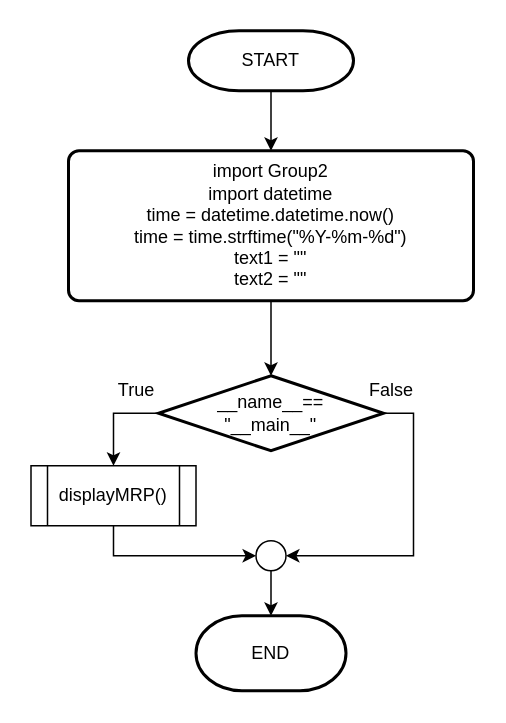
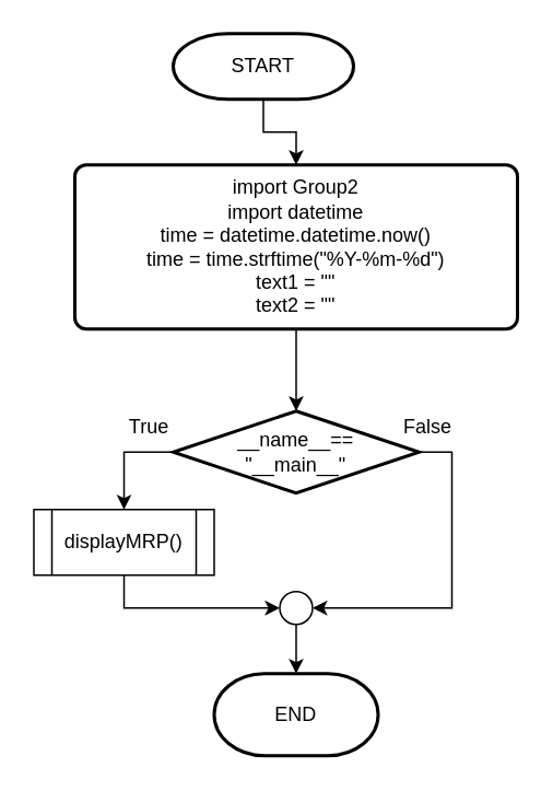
- <mxCell id="3" value="START" style="strokeWidth=2;html=1;shape=mxgraph.flowchart.terminator;whiteSpace=wrap;" parent="1" vertex="1"><mxGeometry x="125" y="20" width="110" height="40" as="geometry" /></mxCell>
+ <mxCell id="3" value="START" style="strokeWidth=2;html=1;shape=mxgraph.flowchart.terminator;whiteSpace=wrap;" parent="1" vertex="1"><mxGeometry x="105" y="20" width="110" height="40" as="geometry" /></mxCell>
